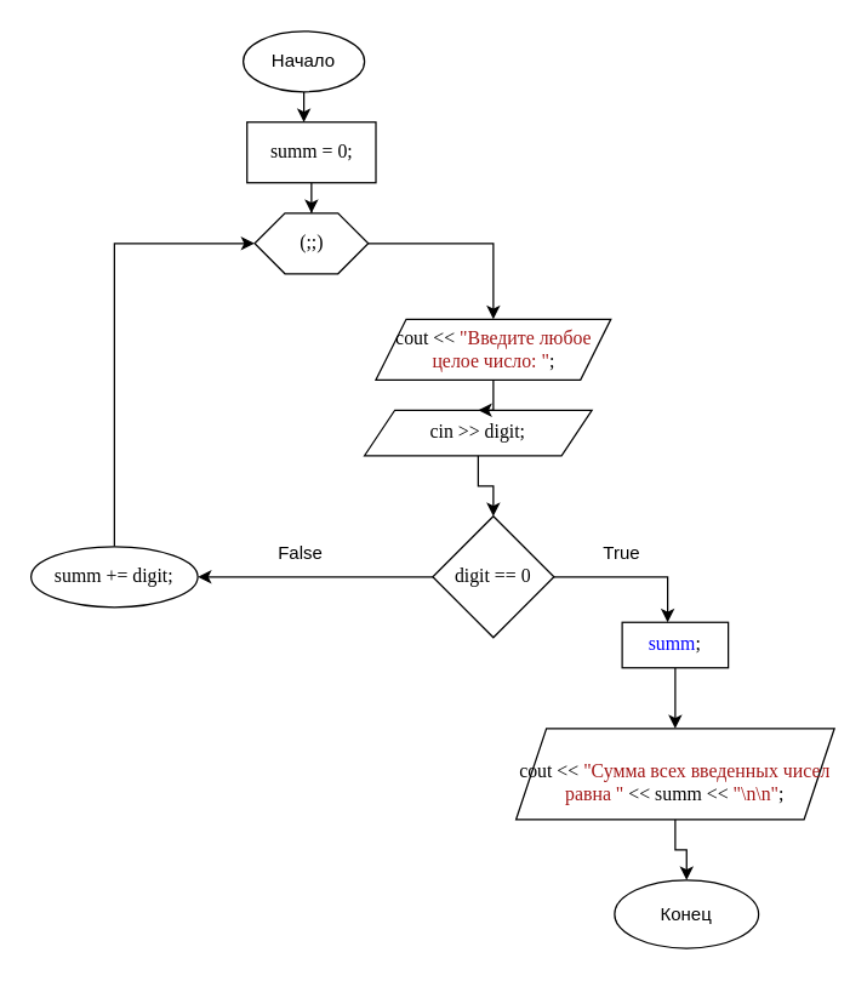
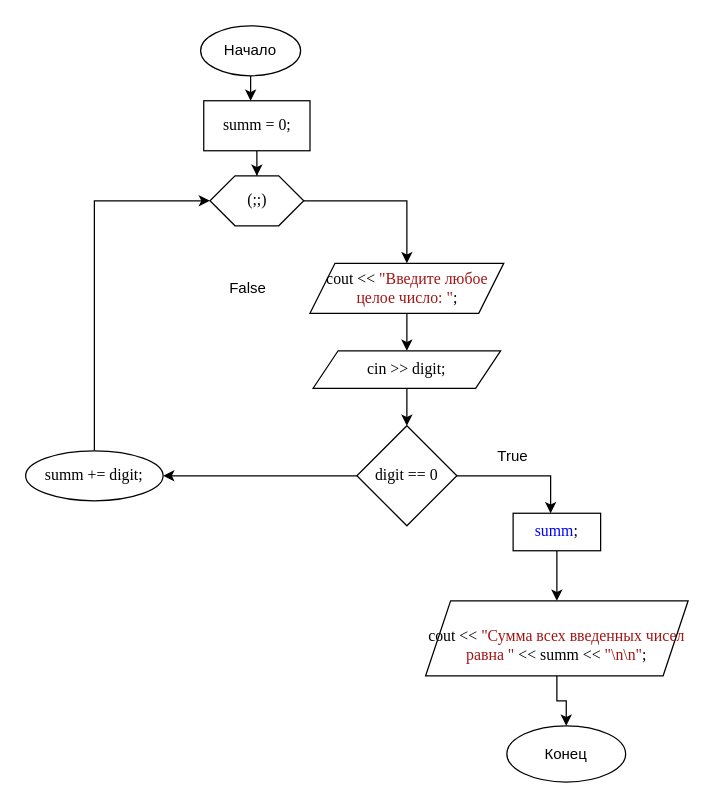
- <mxCell id="7" value="&lt;span lang=&quot;EN-US&quot; style=&quot;font-size: 9.5pt ; line-height: 107% ; font-family: &amp;#34;consolas&amp;#34;&quot;&gt;cin &amp;gt;&amp;gt; digit;&lt;/span&gt;" style="shape=parallelogram;perimeter=parallelogramPerimeter;whiteSpace=wrap;html=1;fixedSize=1;" vertex="1" parent="1"><mxGeometry x="240" y="270" width="150" height="30" as="geometry" /></mxCell>
+ <mxCell id="7" value="&lt;span lang=&quot;EN-US&quot; style=&quot;font-size: 9.5pt ; line-height: 107% ; font-family: &amp;#34;consolas&amp;#34;&quot;&gt;cin &amp;gt;&amp;gt; digit;&lt;/span&gt;" style="shape=parallelogram;perimeter=parallelogramPerimeter;whiteSpace=wrap;html=1;fixedSize=1;" vertex="1" parent="1"><mxGeometry x="250" y="280" width="150" height="30" as="geometry" /></mxCell>
- <mxCell id="23" value="False" style="text;html=1;strokeColor=none;fillColor=none;align=center;verticalAlign=middle;whiteSpace=wrap;rounded=0;" vertex="1" parent="1"><mxGeometry x="167.5" y="350" width="60" height="30" as="geometry" /></mxCell>
+ <mxCell id="23" value="False" style="text;html=1;strokeColor=none;fillColor=none;align=center;verticalAlign=middle;whiteSpace=wrap;rounded=0;" vertex="1" parent="1"><mxGeometry x="167.5" y="215" width="60" height="30" as="geometry" /></mxCell>
